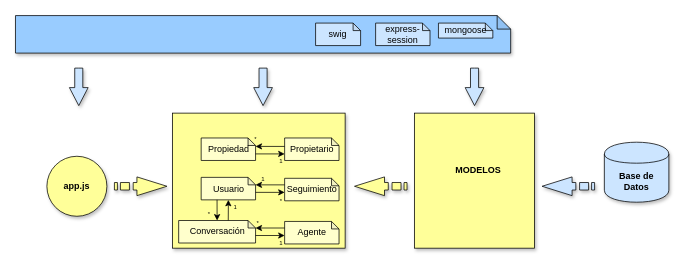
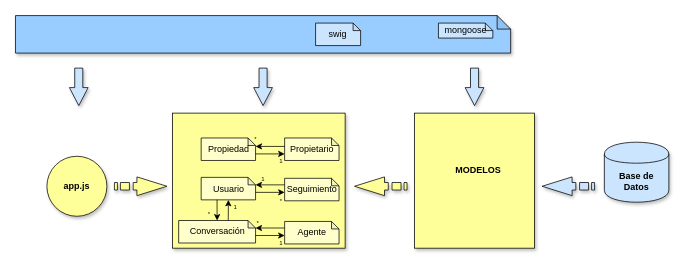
- <mxCell id="19" value="express-session" style="shape=note;whiteSpace=wrap;html=1;backgroundOutline=1;darkOpacity=0.05;shadow=0;fillColor=#CCE5FF;size=10;" parent="1" vertex="1"><mxGeometry x="500.13" y="30" width="72.5" height="30" as="geometry" /></mxCell>
